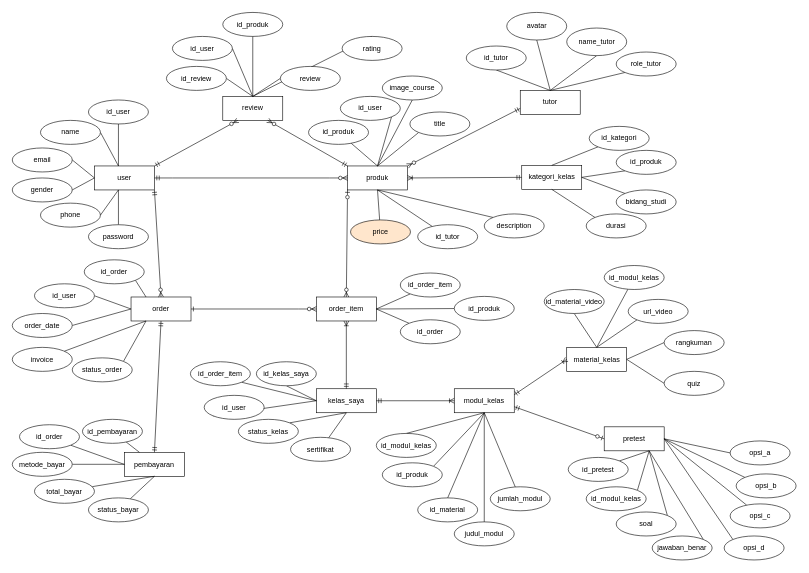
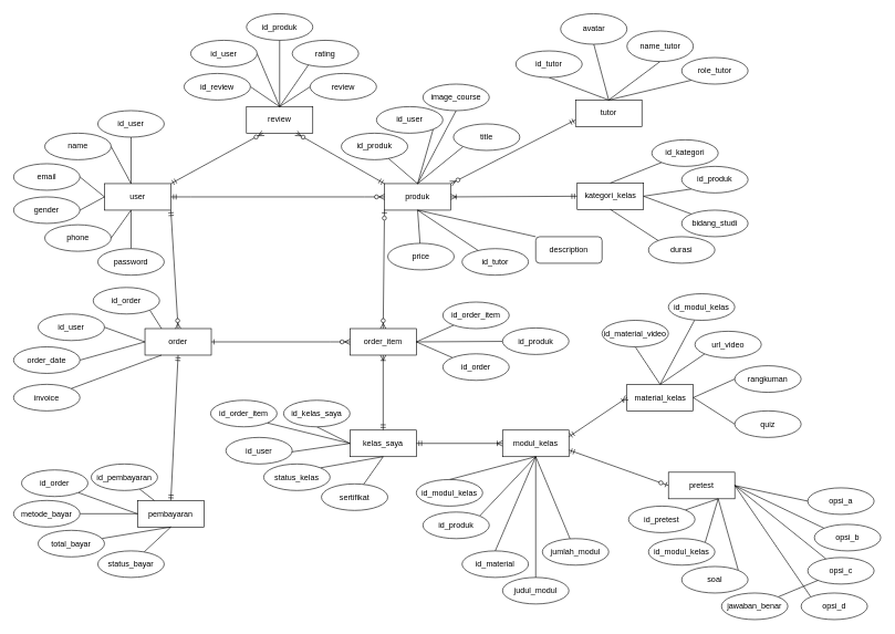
- <mxCell id="45" value="rating" style="ellipse;whiteSpace=wrap;html=1;align=center;" parent="1" vertex="1"><mxGeometry x="570" y="60" width="100" height="40" as="geometry" /></mxCell>
+ <mxCell id="45" value="rating" style="ellipse;whiteSpace=wrap;html=1;align=center;" parent="1" vertex="1"><mxGeometry x="440" y="60" width="100" height="40" as="geometry" /></mxCell>
- <mxCell id="25" value="description" style="ellipse;whiteSpace=wrap;html=1;align=center;" parent="1" vertex="1"><mxGeometry x="807" y="356" width="100" height="40" as="geometry" /></mxCell>
+ <mxCell id="25" value="description" style="whiteSpace=wrap;html=1;align=center;rounded=1;" parent="1" vertex="1"><mxGeometry x="807" y="356" width="100" height="40" as="geometry" /></mxCell>
- <mxCell id="27" value="price" style="ellipse;whiteSpace=wrap;html=1;align=center;fillColor=#ffe6cc;" parent="1" vertex="1"><mxGeometry x="584" y="366" width="100" height="40" as="geometry" /></mxCell>
+ <mxCell id="27" value="price" style="ellipse;whiteSpace=wrap;html=1;align=center;" parent="1" vertex="1"><mxGeometry x="584" y="366" width="100" height="40" as="geometry" /></mxCell>
- <mxCell id="123" style="rounded=0;orthogonalLoop=1;jettySize=auto;html=1;exitX=1;exitY=0;exitDx=0;exitDy=0;entryX=0.25;entryY=1;entryDx=0;entryDy=0;endArrow=none;endFill=0;" parent="1" source="124" target="57" edge="1"><mxGeometry relative="1" as="geometry" /></mxCell>
- <mxCell id="124" value="status_order" style="ellipse;whiteSpace=wrap;html=1;align=center;" parent="1" vertex="1"><mxGeometry x="120" y="596" width="100" height="40" as="geometry" /></mxCell>
- <mxCell id="81" style="rounded=0;orthogonalLoop=1;jettySize=auto;html=1;exitX=1;exitY=0;exitDx=0;exitDy=0;entryX=0.75;entryY=1;entryDx=0;entryDy=0;endArrow=none;endFill=0;" parent="1" source="82" target="66" edge="1"><mxGeometry relative="1" as="geometry" /></mxCell>
+ <mxCell id="81" style="rounded=0;orthogonalLoop=1;jettySize=auto;html=1;exitX=1;exitY=0;exitDx=0;exitDy=0;endArrow=none;endFill=0;" parent="1" source="82" target="78" edge="1"><mxGeometry relative="1" as="geometry" /></mxCell>
